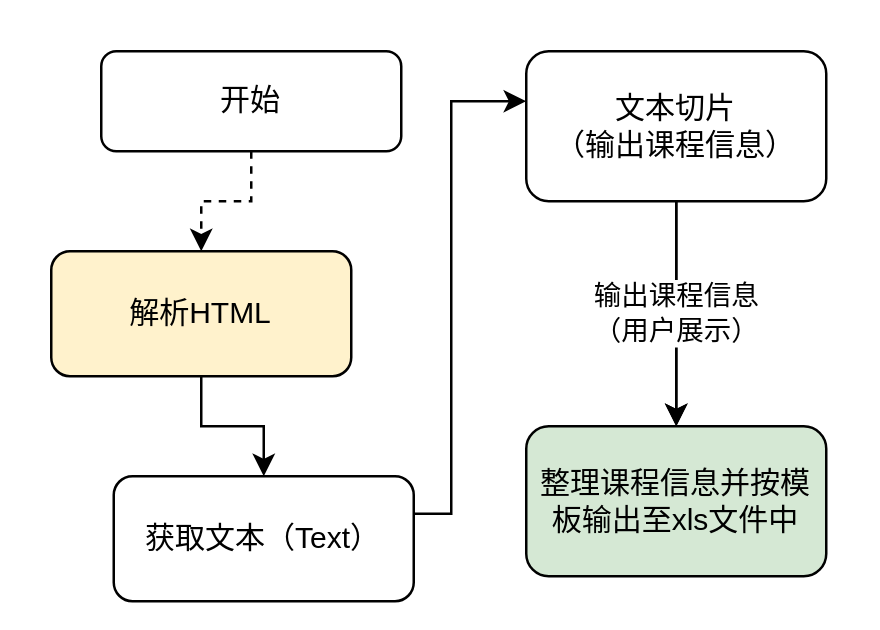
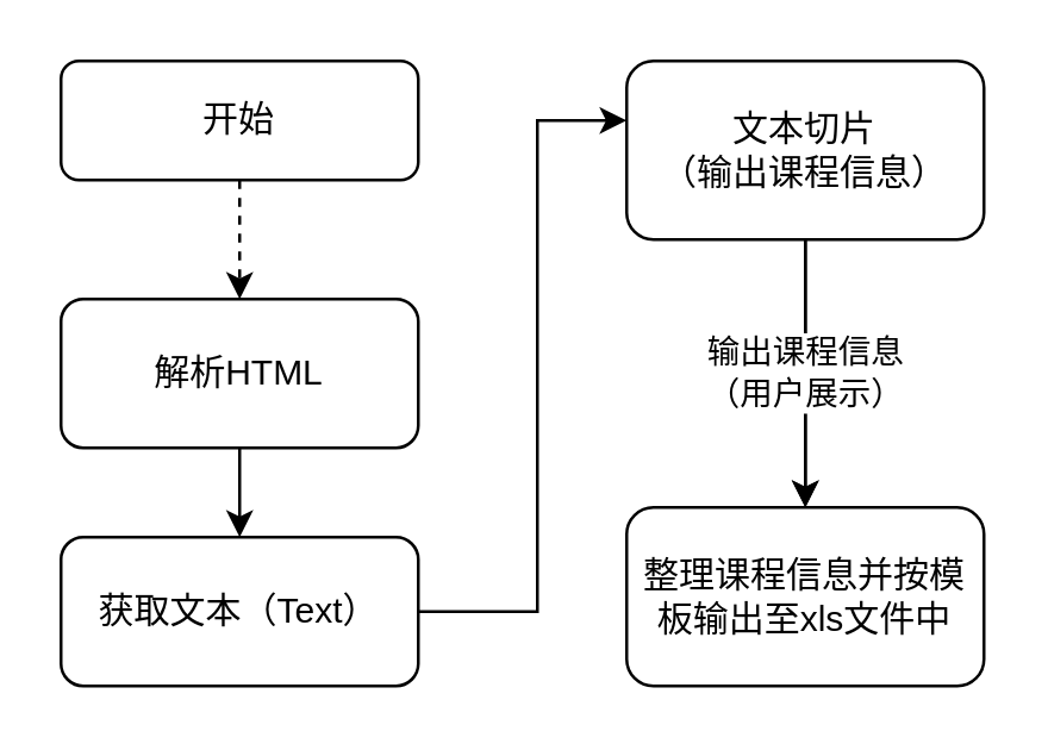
- <mxCell id="5" value="开始" style="rounded=1;whiteSpace=wrap;html=1;fontSize=12;glass=0;strokeWidth=1;shadow=0;" parent="1" vertex="1"><mxGeometry x="40" y="20" width="120" height="40" as="geometry" /></mxCell>
+ <mxCell id="5" value="开始" style="rounded=1;whiteSpace=wrap;html=1;fontSize=12;glass=0;strokeWidth=1;shadow=0;" parent="1" vertex="1"><mxGeometry x="20" y="20" width="120" height="40" as="geometry" /></mxCell>
- <mxCell id="3" value="解析HTML" style="rounded=1;whiteSpace=wrap;html=1;fillColor=#fff2cc;" parent="1" vertex="1"><mxGeometry x="20" y="100" width="120" height="50" as="geometry" /></mxCell>
+ <mxCell id="3" value="解析HTML" style="rounded=1;whiteSpace=wrap;html=1;" parent="1" vertex="1"><mxGeometry x="20" y="100" width="120" height="50" as="geometry" /></mxCell>
- <mxCell id="11" value="整理课程信息并按模板输出至xls文件中" style="rounded=1;whiteSpace=wrap;html=1;fillColor=#d5e8d4;" parent="1" vertex="1"><mxGeometry x="210" y="170" width="120" height="60" as="geometry" /></mxCell>
+ <mxCell id="11" value="整理课程信息并按模板输出至xls文件中" style="rounded=1;whiteSpace=wrap;html=1;" parent="1" vertex="1"><mxGeometry x="210" y="170" width="120" height="60" as="geometry" /></mxCell>
- <mxCell id="7" value="获取文本（Text）" style="rounded=1;whiteSpace=wrap;html=1;" parent="1" vertex="1"><mxGeometry x="45" y="190" width="120" height="50" as="geometry" /></mxCell>
+ <mxCell id="7" value="获取文本（Text）" style="rounded=1;whiteSpace=wrap;html=1;" parent="1" vertex="1"><mxGeometry x="20" y="180" width="120" height="50" as="geometry" /></mxCell>
